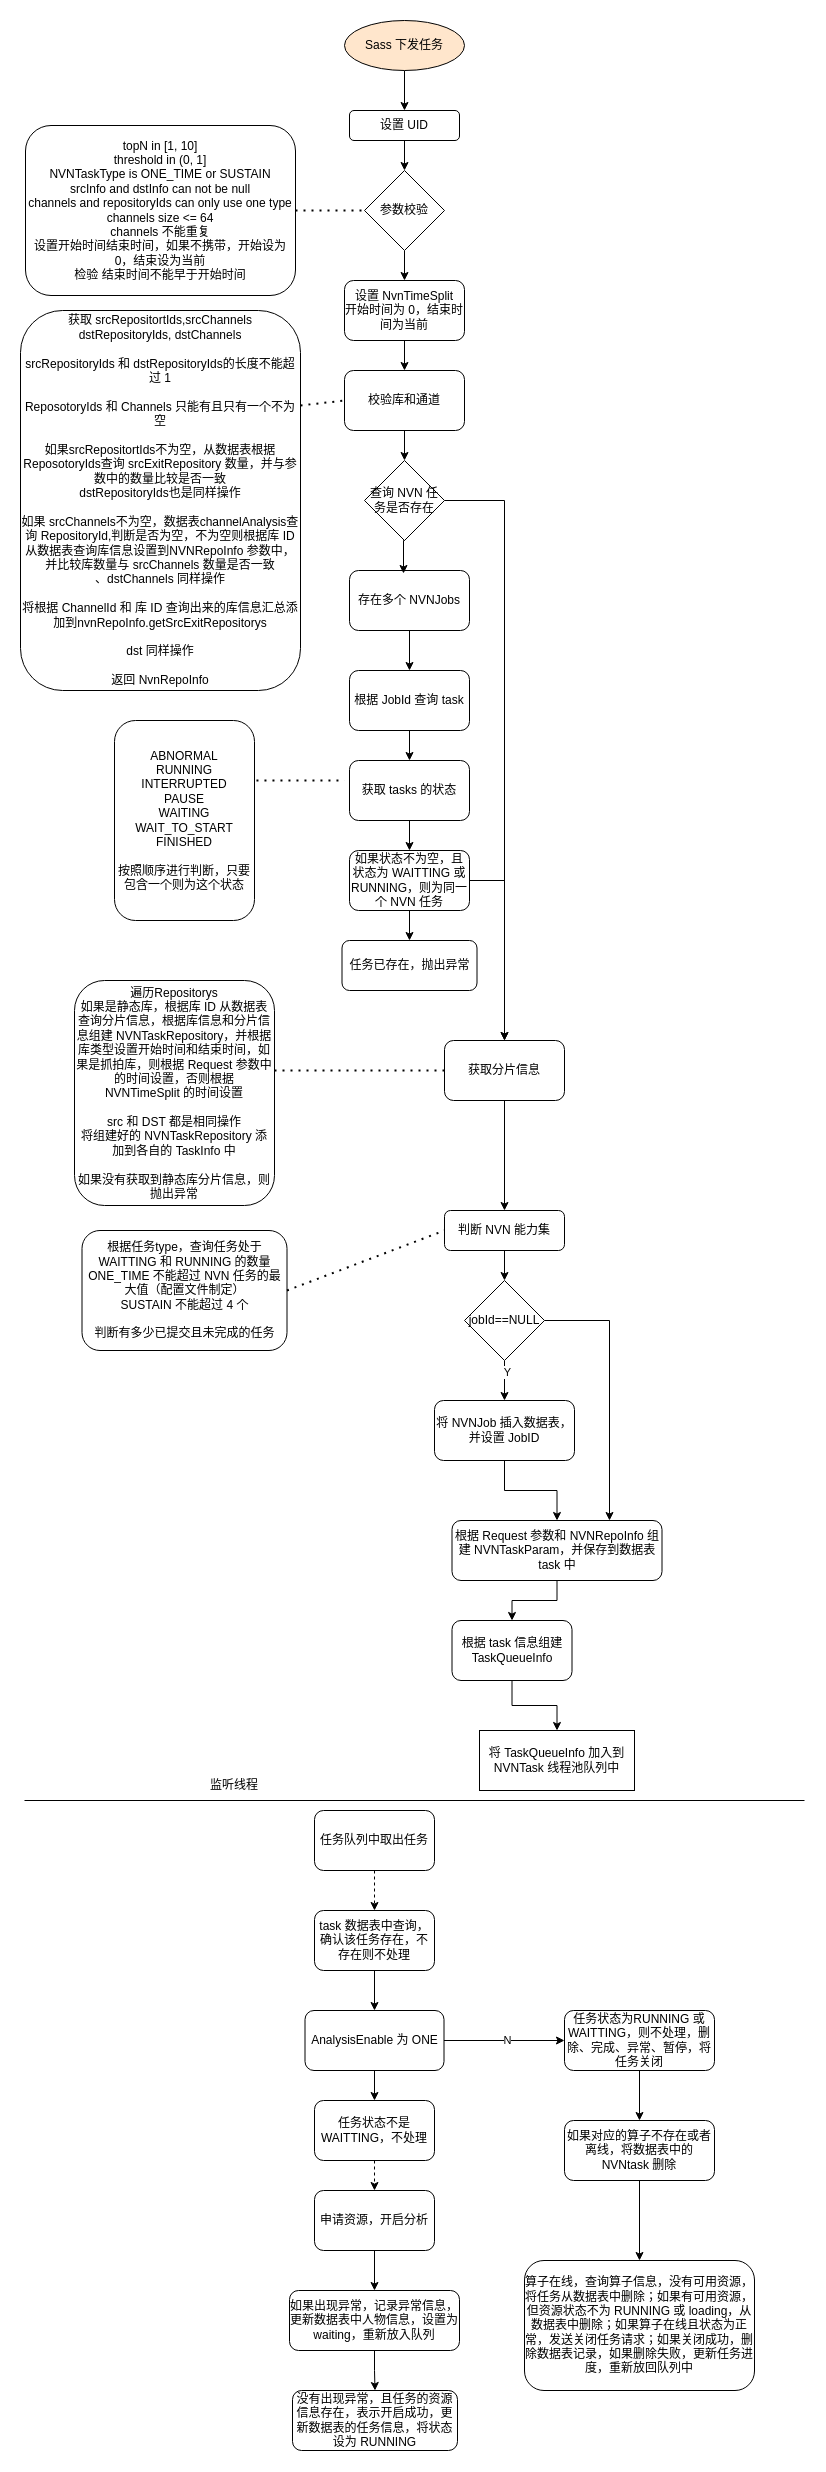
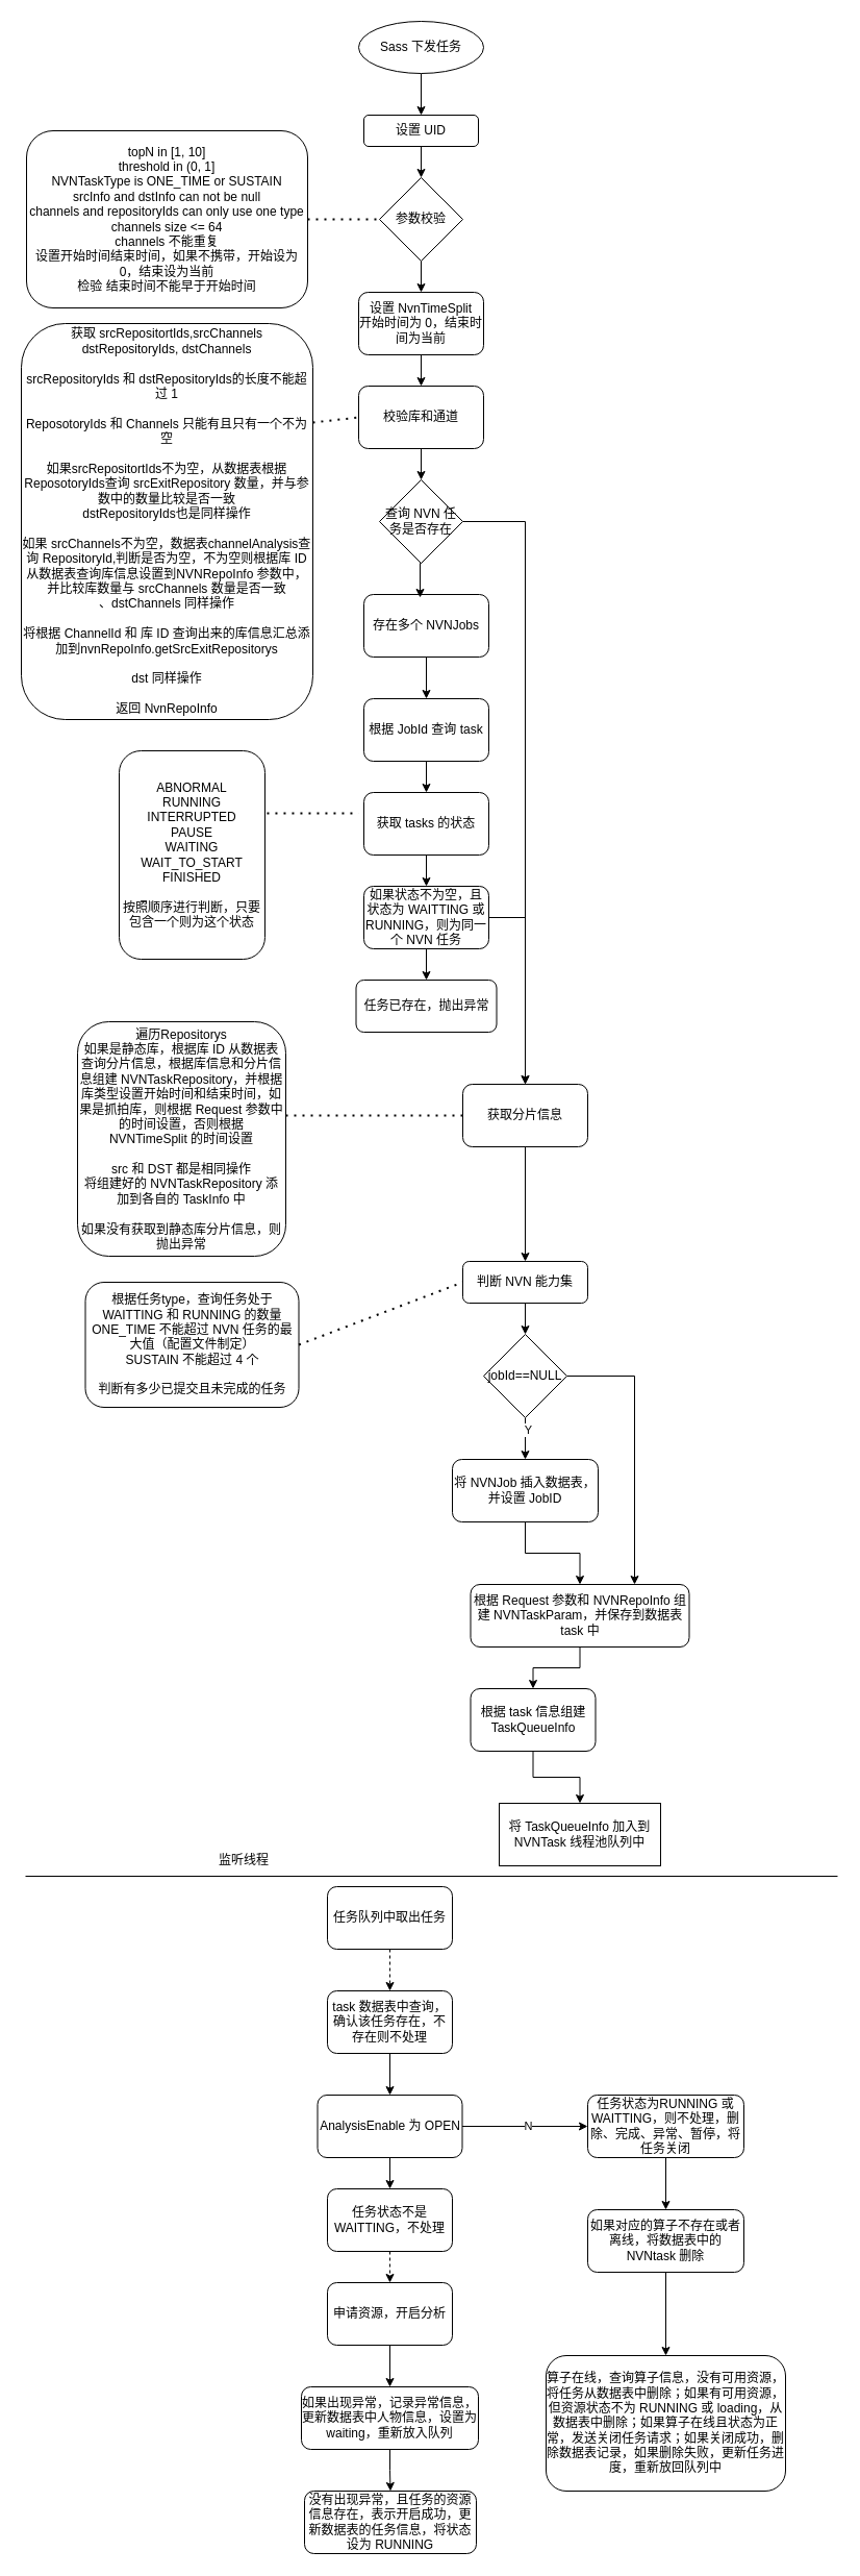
- <mxCell id="3" value="Sass 下发任务" style="ellipse;whiteSpace=wrap;html=1;fillColor=#ffe6cc;" parent="1" vertex="1"><mxGeometry x="344" y="20" width="120" height="50" as="geometry" /></mxCell>
+ <mxCell id="3" value="Sass 下发任务" style="ellipse;whiteSpace=wrap;html=1;" parent="1" vertex="1"><mxGeometry x="344" y="20" width="120" height="50" as="geometry" /></mxCell>
- <mxCell id="51" value="AnalysisEnable 为 ONE" style="rounded=1;whiteSpace=wrap;html=1;" parent="1" vertex="1"><mxGeometry x="304.5" y="2010" width="139" height="60" as="geometry" /></mxCell>
+ <mxCell id="51" value="AnalysisEnable 为 OPEN" style="rounded=1;whiteSpace=wrap;html=1;" parent="1" vertex="1"><mxGeometry x="304.5" y="2010" width="139" height="60" as="geometry" /></mxCell>
